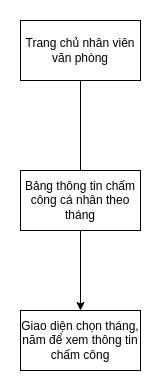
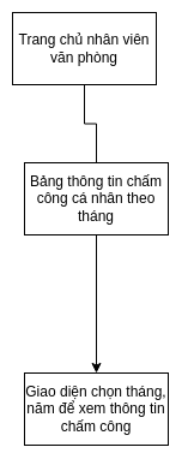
- <mxCell id="3" value="Trang chủ nhân viên văn phòng" style="rounded=0;whiteSpace=wrap;html=1;" vertex="1" parent="1"><mxGeometry x="20" y="20" width="120" height="60" as="geometry" /></mxCell>
+ <mxCell id="3" value="Trang chủ nhân viên văn phòng" style="rounded=0;whiteSpace=wrap;html=1;" vertex="1" parent="1"><mxGeometry x="10" y="10" width="120" height="60" as="geometry" /></mxCell>
- <mxCell id="5" value="Bảng thông tin chấm công cá nhân theo tháng" style="whiteSpace=wrap;html=1;" vertex="1" parent="1"><mxGeometry x="20" y="170" width="120" height="60" as="geometry" /></mxCell>
+ <mxCell id="5" value="Bảng thông tin chấm công cá nhân theo tháng" style="whiteSpace=wrap;html=1;" vertex="1" parent="1"><mxGeometry x="20" y="135" width="120" height="60" as="geometry" /></mxCell>
